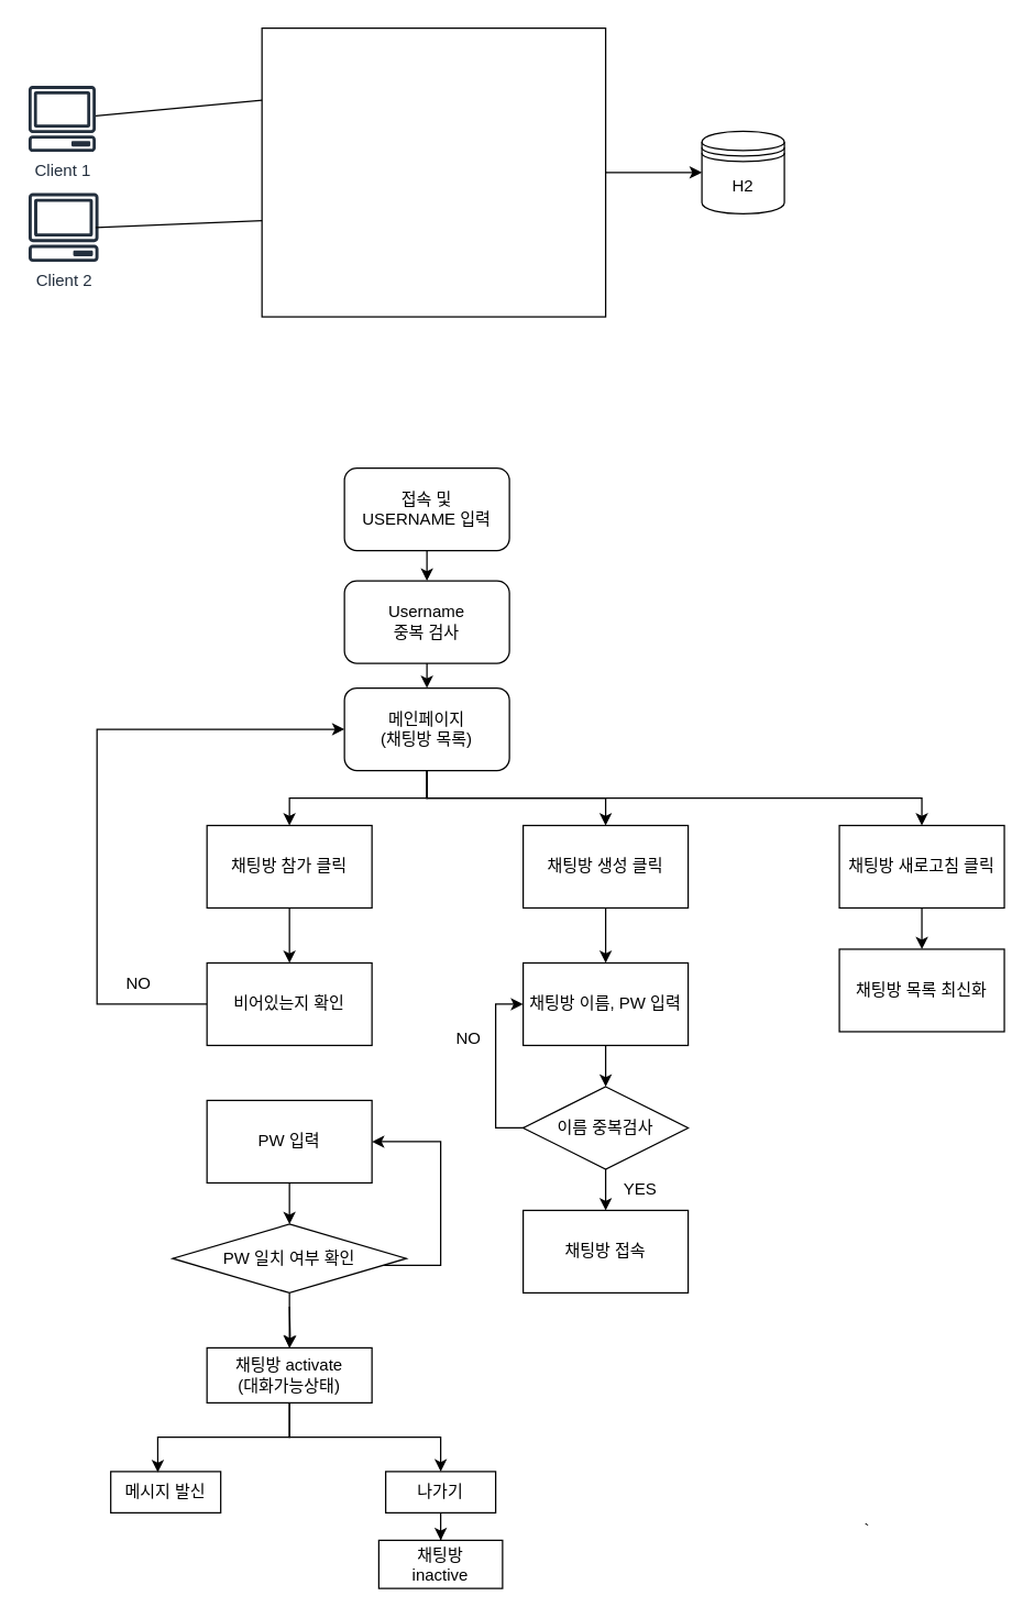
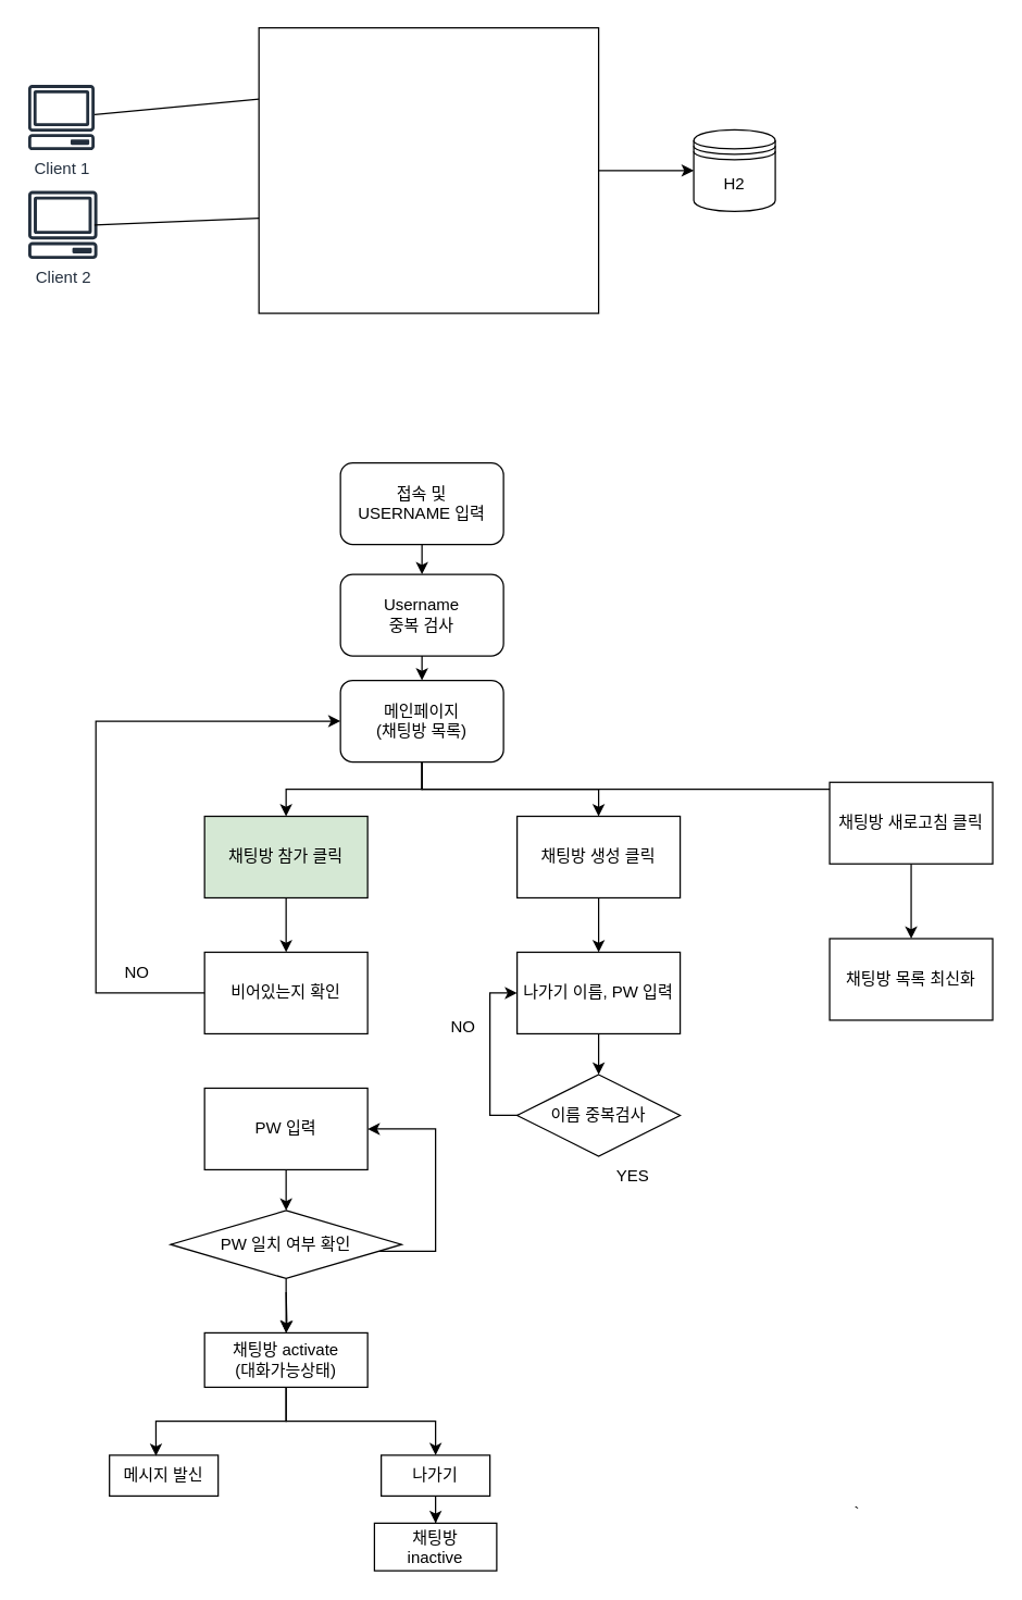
- <mxCell id="15" value="채팅방 참가 클릭" style="rounded=0;whiteSpace=wrap;html=1;" parent="1" vertex="1"><mxGeometry x="150" y="600" width="120" height="60" as="geometry" /></mxCell>
+ <mxCell id="15" value="채팅방 참가 클릭" style="rounded=0;whiteSpace=wrap;html=1;fillColor=#d5e8d4;" parent="1" vertex="1"><mxGeometry x="150" y="600" width="120" height="60" as="geometry" /></mxCell>
- <mxCell id="36" value="채팅방 새로고침 클릭" style="rounded=0;whiteSpace=wrap;html=1;" parent="1" vertex="1"><mxGeometry x="610" y="600" width="120" height="60" as="geometry" /></mxCell>
+ <mxCell id="36" value="채팅방 새로고침 클릭" style="rounded=0;whiteSpace=wrap;html=1;" parent="1" vertex="1"><mxGeometry x="610" y="575" width="120" height="60" as="geometry" /></mxCell>
- <mxCell id="20" value="채팅방 이름, PW 입력" style="rounded=0;whiteSpace=wrap;html=1;" parent="1" vertex="1"><mxGeometry x="380" y="700" width="120" height="60" as="geometry" /></mxCell>
+ <mxCell id="20" value="나가기 이름, PW 입력" style="rounded=0;whiteSpace=wrap;html=1;" parent="1" vertex="1"><mxGeometry x="380" y="700" width="120" height="60" as="geometry" /></mxCell>
- <mxCell id="39" value="" style="edgeStyle=orthogonalEdgeStyle;rounded=0;orthogonalLoop=1;jettySize=auto;html=1;exitX=0.5;exitY=1;exitDx=0;exitDy=0;" parent="1" source="46" target="40" edge="1"><mxGeometry relative="1" as="geometry"><mxPoint x="440" y="850" as="sourcePoint" /></mxGeometry></mxCell>
- <mxCell id="40" value="채팅방 접속" style="whiteSpace=wrap;html=1;rounded=0;" parent="1" vertex="1"><mxGeometry x="380" y="880" width="120" height="60" as="geometry" /></mxCell>
